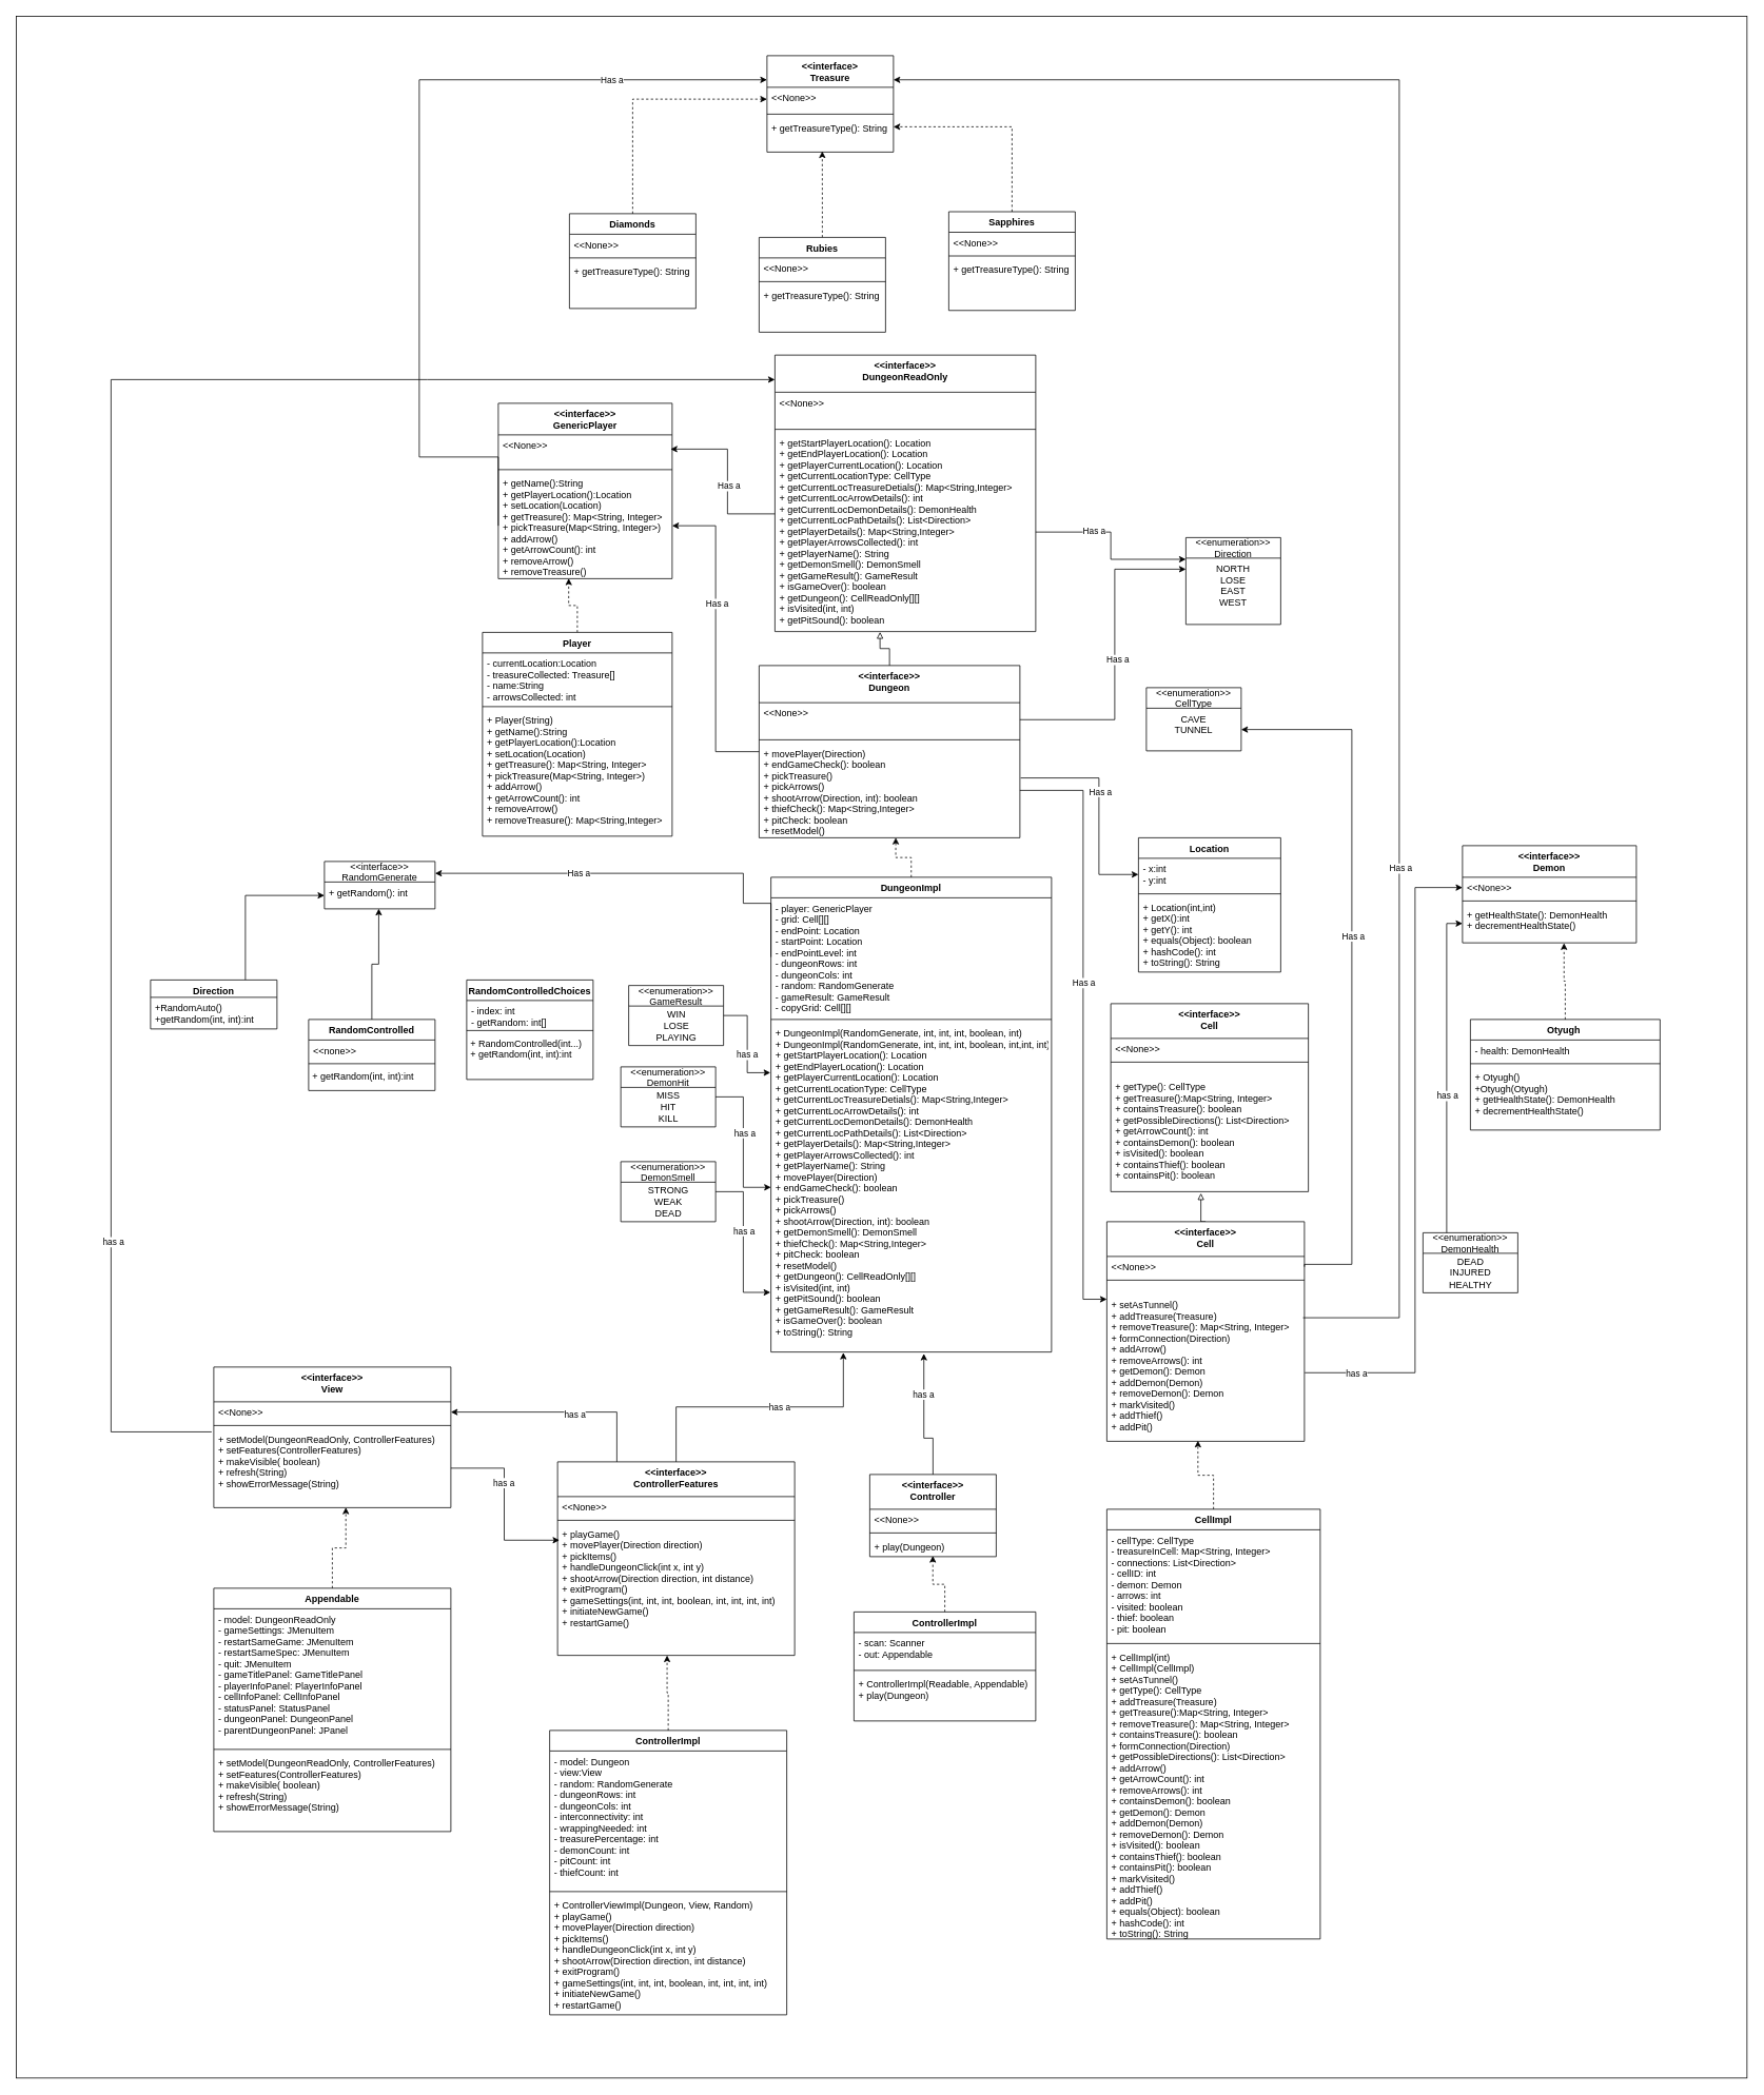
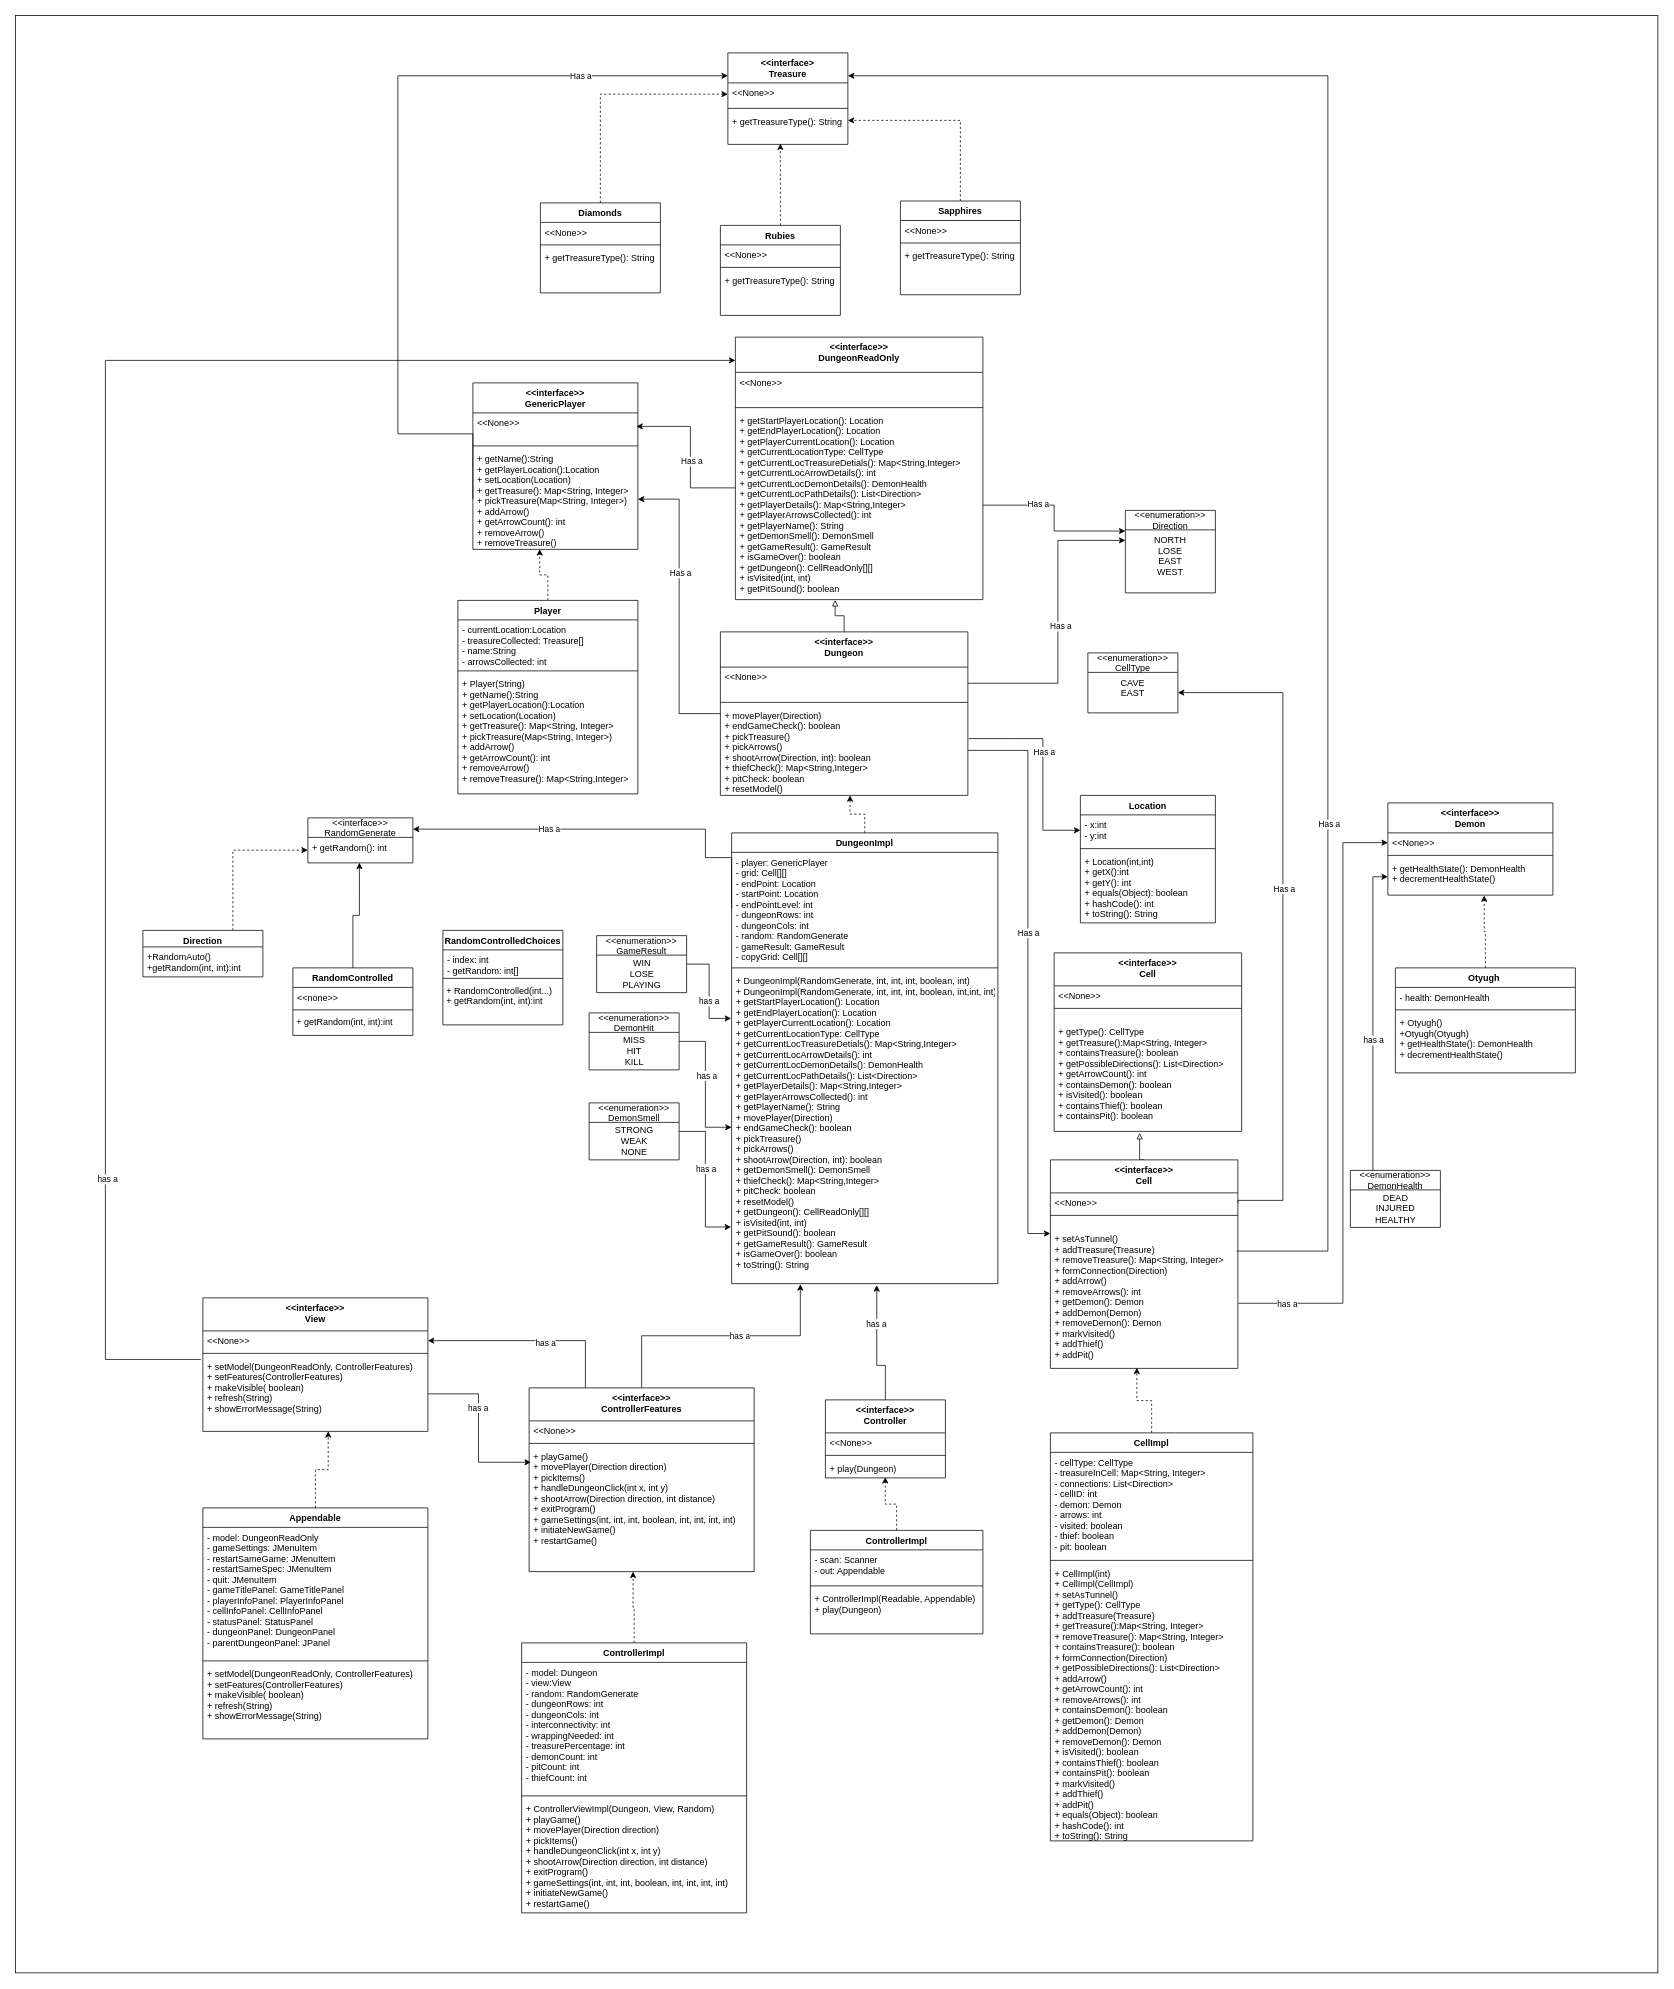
- <mxCell id="80" value="CAVE&#10;TUNNEL" style="text;strokeColor=none;fillColor=none;align=center;verticalAlign=top;spacingLeft=4;spacingRight=4;overflow=hidden;rotatable=0;points=[[0,0.5],[1,0.5]];portConstraint=eastwest;" parent="79" vertex="1"><mxGeometry y="26" width="120" height="54" as="geometry" /></mxCell>
+ <mxCell id="80" value="CAVE&#10;EAST" style="text;strokeColor=none;fillColor=none;align=center;verticalAlign=top;spacingLeft=4;spacingRight=4;overflow=hidden;rotatable=0;points=[[0,0.5],[1,0.5]];portConstraint=eastwest;" parent="79" vertex="1"><mxGeometry y="26" width="120" height="54" as="geometry" /></mxCell>
- <mxCell id="18" style="edgeStyle=orthogonalEdgeStyle;rounded=0;orthogonalLoop=1;jettySize=auto;html=1;exitX=0.75;exitY=0;exitDx=0;exitDy=0;entryX=0;entryY=0.5;entryDx=0;entryDy=0;dashed=0;startSize=22;strokeColor=default;labelBackgroundColor=default;fontColor=default;" parent="1" source="19" target="22" edge="1"><mxGeometry relative="1" as="geometry" /></mxCell>
+ <mxCell id="18" style="edgeStyle=orthogonalEdgeStyle;rounded=0;orthogonalLoop=1;jettySize=auto;html=1;exitX=0.75;exitY=0;exitDx=0;exitDy=0;entryX=0;entryY=0.5;entryDx=0;entryDy=0;dashed=1;startSize=22;strokeColor=default;labelBackgroundColor=default;fontColor=default;" parent="1" source="19" target="22" edge="1"><mxGeometry relative="1" as="geometry" /></mxCell>
- <mxCell id="111" value="STRONG&lt;br&gt;WEAK&lt;br&gt;DEAD" style="text;html=1;align=center;verticalAlign=middle;resizable=0;points=[];autosize=1;strokeColor=none;fillColor=none;fontColor=#000000;" parent="110" vertex="1"><mxGeometry y="26" width="120" height="50" as="geometry" /></mxCell>
+ <mxCell id="111" value="STRONG&lt;br&gt;WEAK&lt;br&gt;NONE" style="text;html=1;align=center;verticalAlign=middle;resizable=0;points=[];autosize=1;strokeColor=none;fillColor=none;fontColor=#000000;" parent="110" vertex="1"><mxGeometry y="26" width="120" height="50" as="geometry" /></mxCell>
